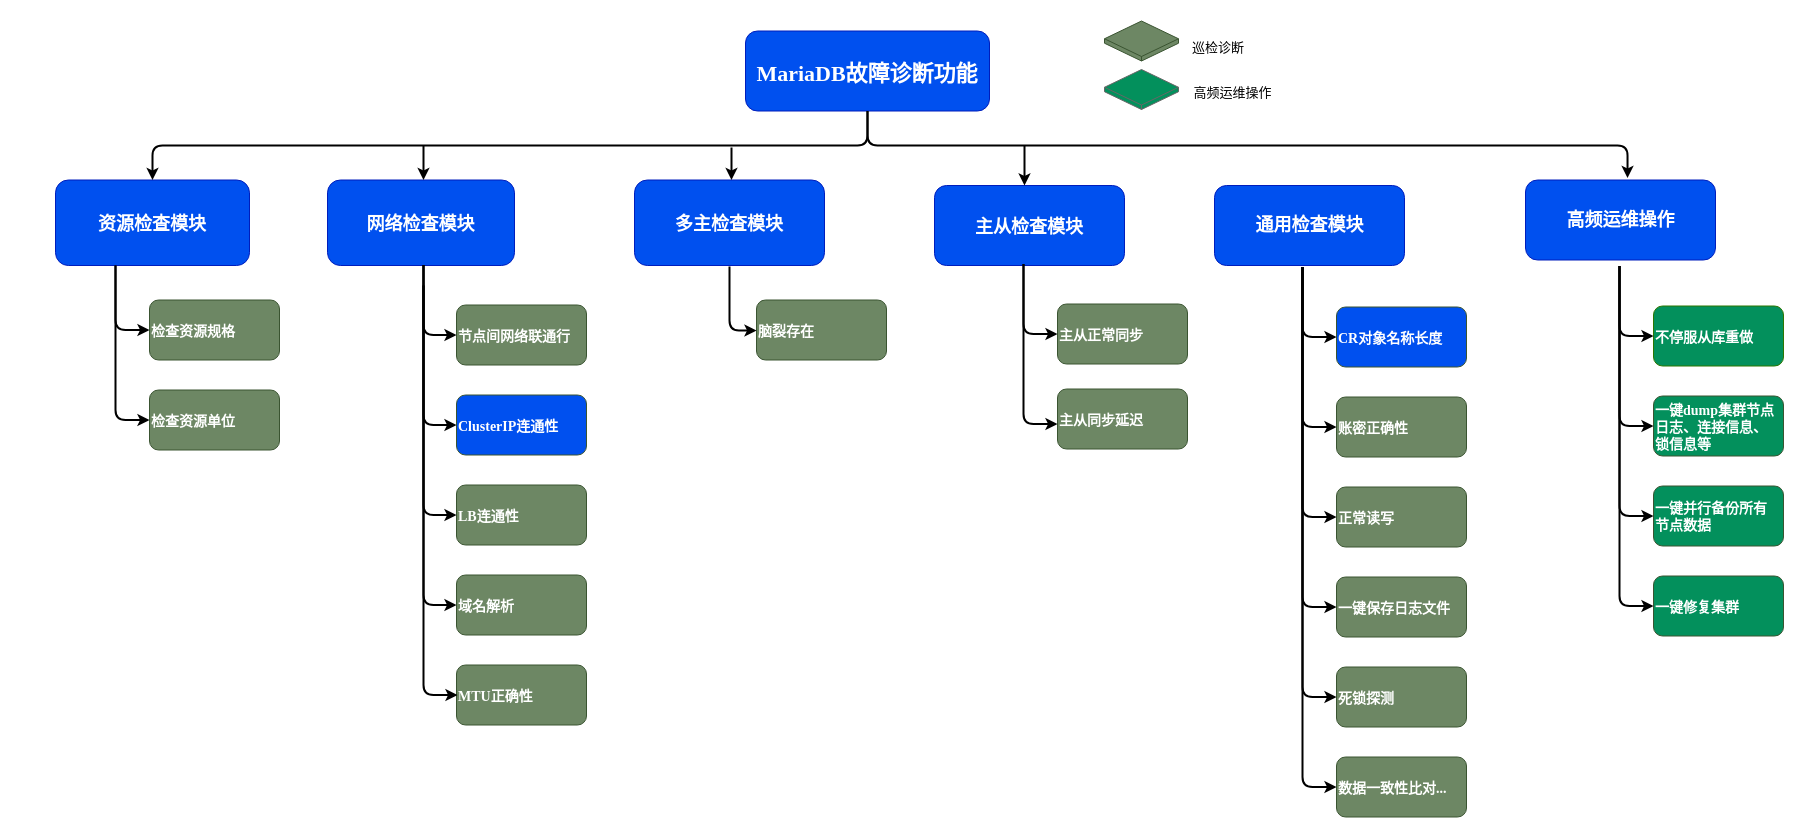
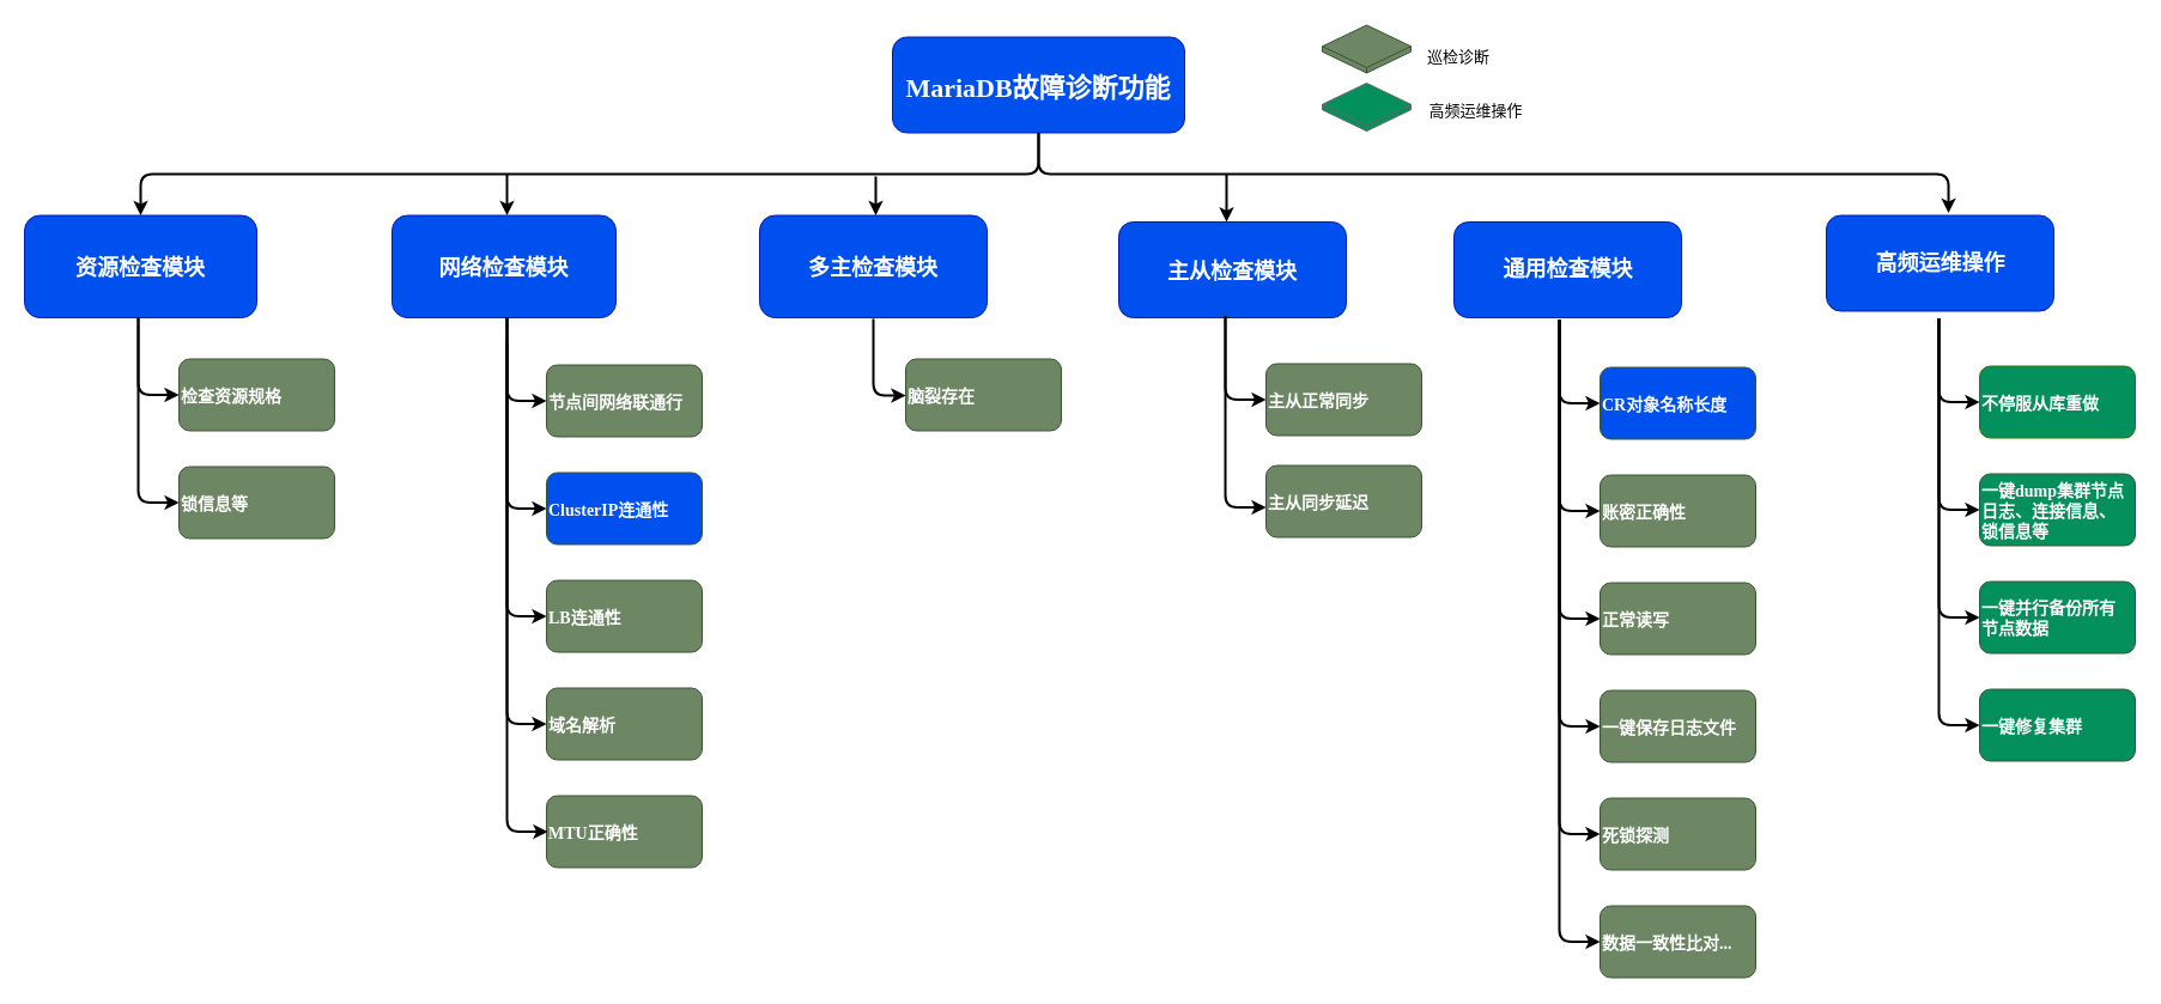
- <mxCell id="7" value="资源检查模块" style="rounded=1;fillColor=#0050ef;strokeColor=#001DBC;fontStyle=1;fontFamily=Tahoma;fontSize=18;fontColor=#ffffff;" parent="1" vertex="1"><mxGeometry x="55" y="179.5" width="194" height="85.5" as="geometry" /></mxCell>
+ <mxCell id="7" value="资源检查模块" style="rounded=1;fillColor=#0050ef;strokeColor=#001DBC;fontStyle=1;fontFamily=Tahoma;fontSize=18;fontColor=#ffffff;" parent="1" vertex="1"><mxGeometry x="20" y="179.5" width="194" height="85.5" as="geometry" /></mxCell>
- <mxCell id="9" value="检查资源单位" style="rounded=1;fillColor=#6d8764;strokeColor=#3A5431;fontStyle=1;fontFamily=Tahoma;fontSize=14;align=left;fontColor=#ffffff;" parent="1" vertex="1"><mxGeometry x="149" y="389.5" width="130" height="60" as="geometry" /></mxCell>
+ <mxCell id="9" value="锁信息等" style="rounded=1;fillColor=#6d8764;strokeColor=#3A5431;fontStyle=1;fontFamily=Tahoma;fontSize=14;align=left;fontColor=#ffffff;" parent="1" vertex="1"><mxGeometry x="149" y="389.5" width="130" height="60" as="geometry" /></mxCell>
